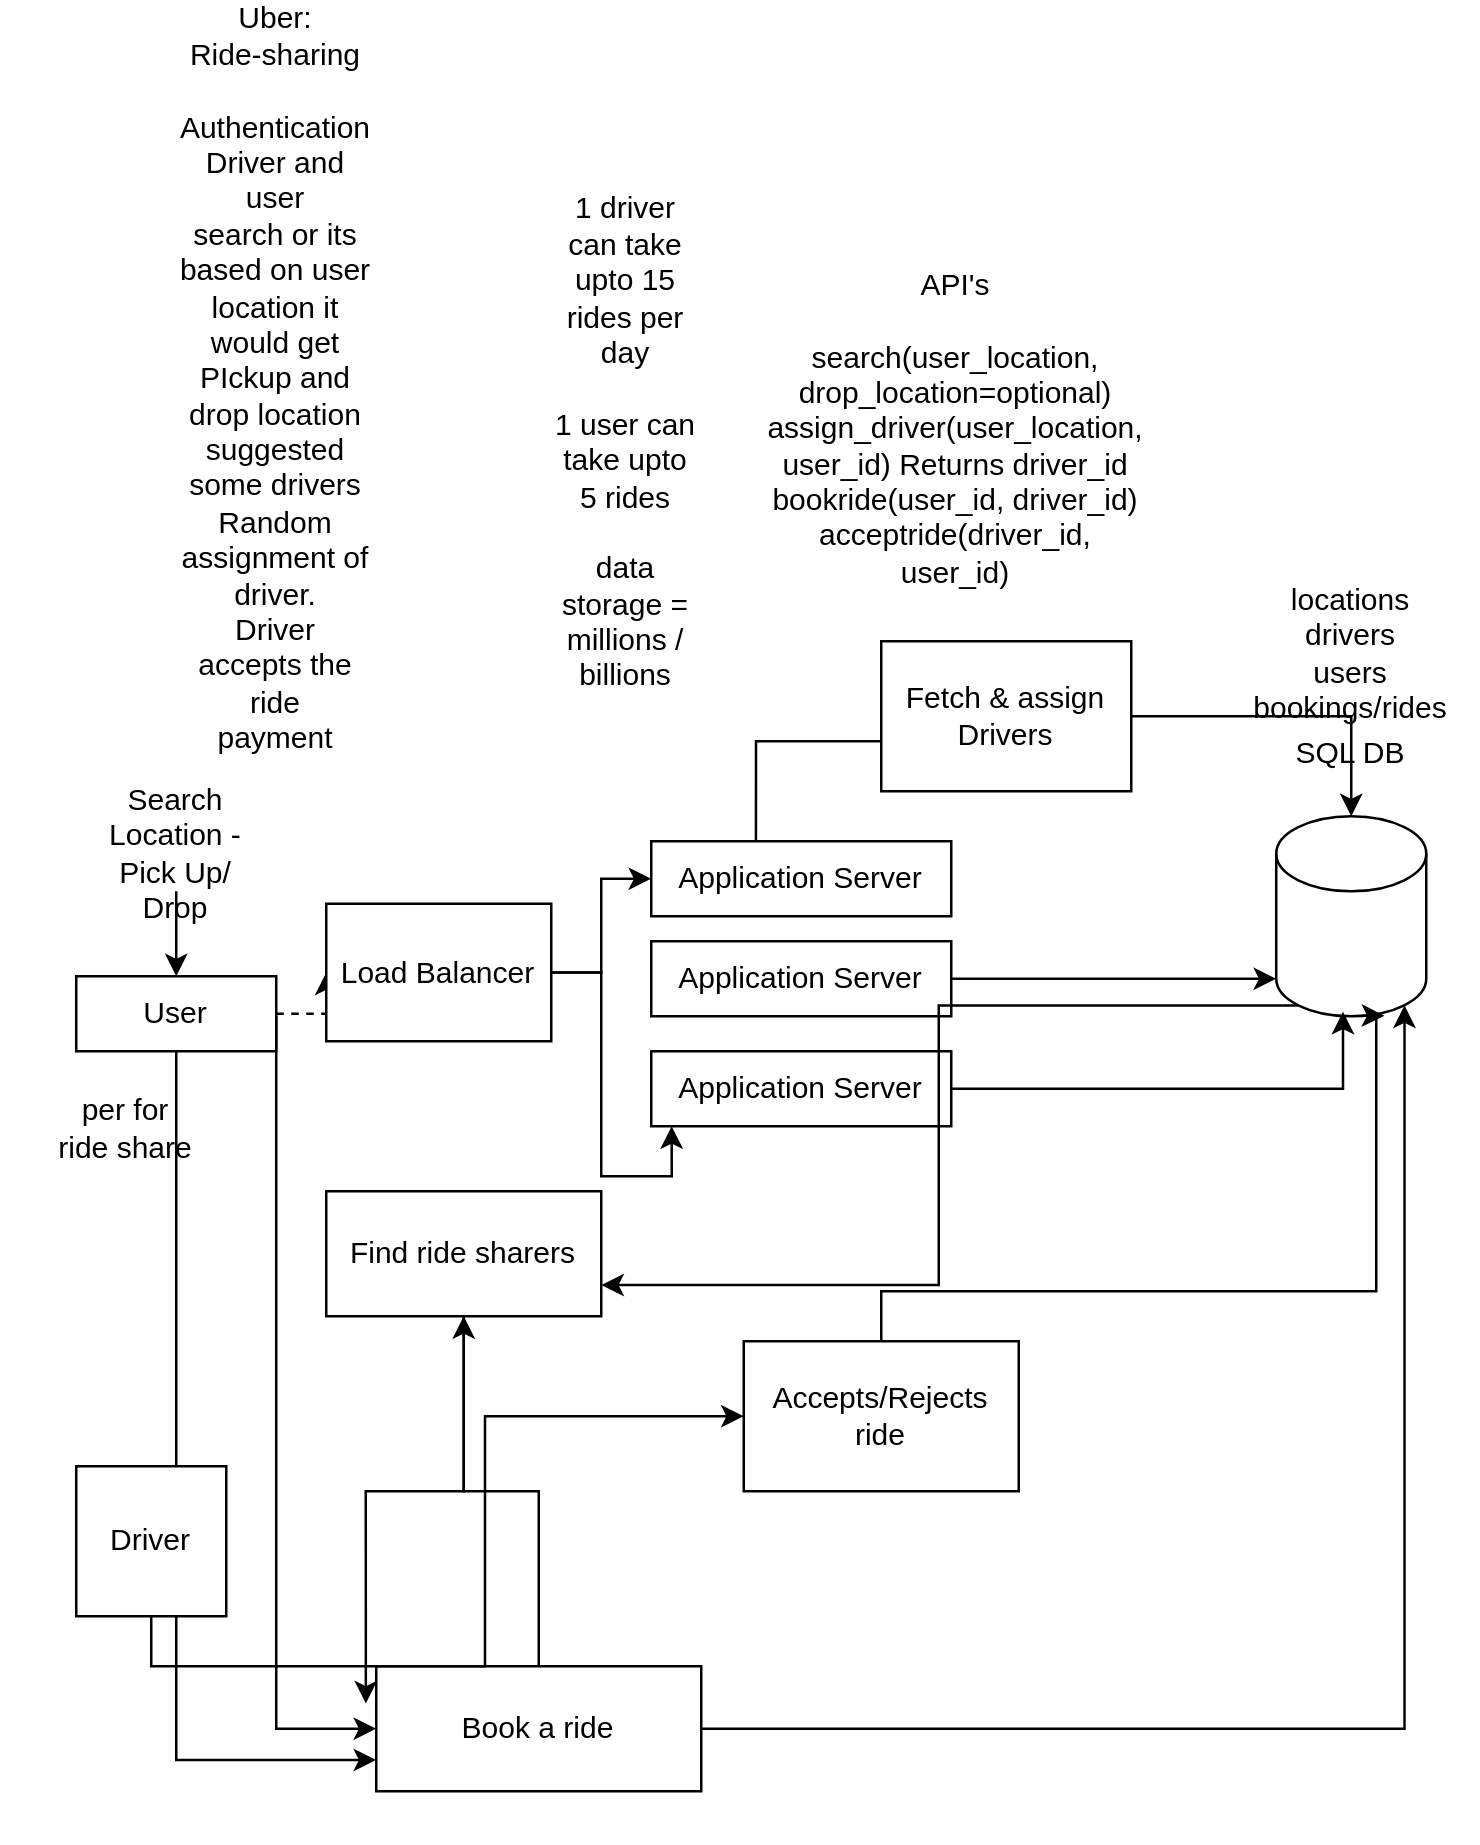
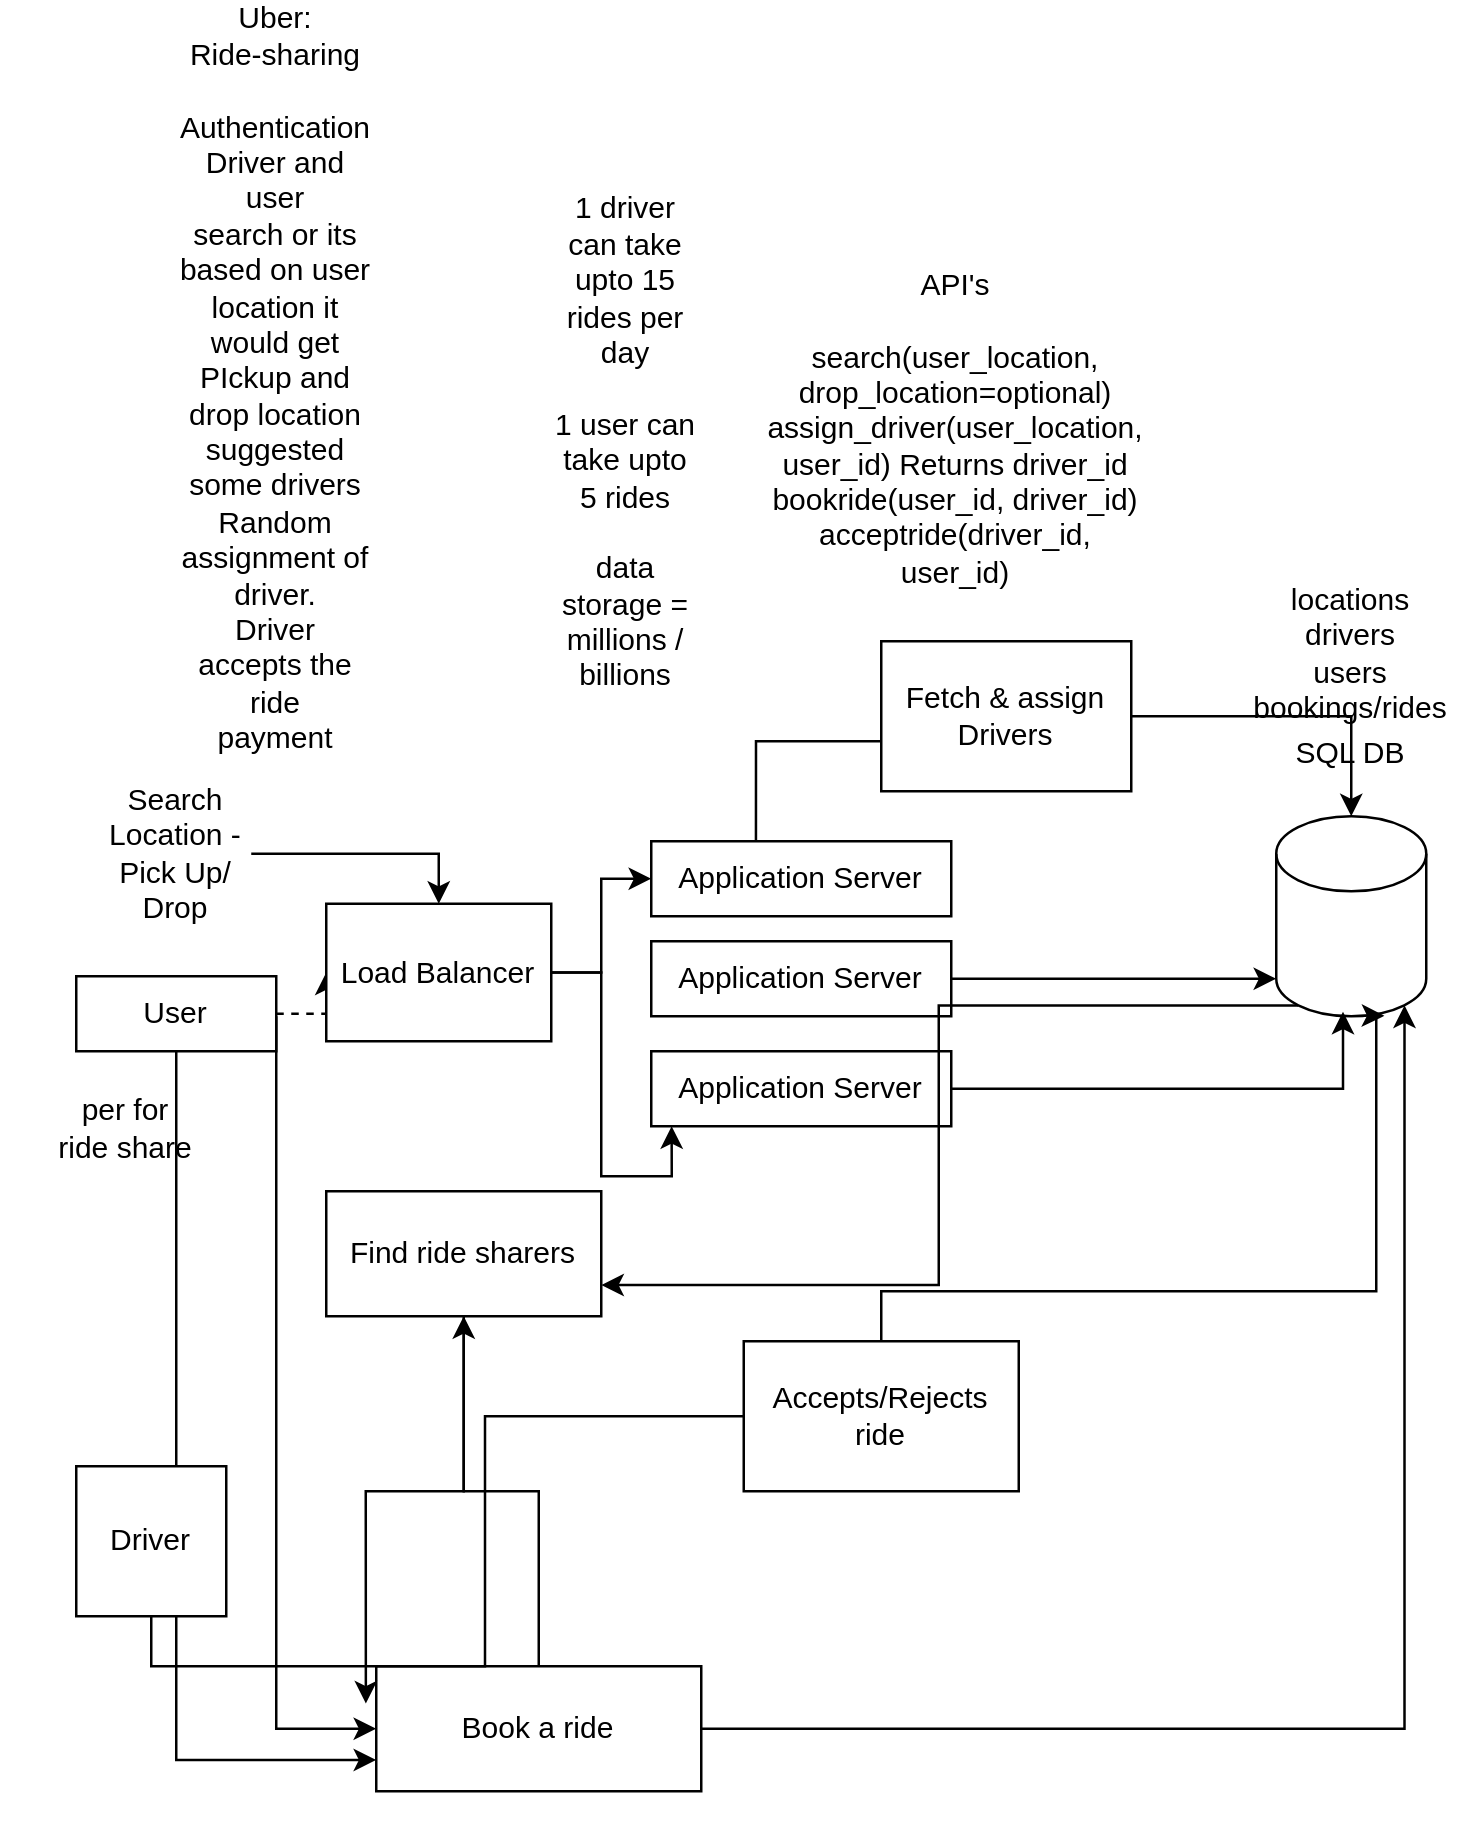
- <mxCell id="17" value="" style="edgeStyle=orthogonalEdgeStyle;rounded=0;orthogonalLoop=1;jettySize=auto;html=1;" edge="1" parent="1" source="18" target="10"><mxGeometry relative="1" as="geometry" /></mxCell>
+ <mxCell id="17" value="" style="edgeStyle=orthogonalEdgeStyle;rounded=0;orthogonalLoop=1;jettySize=auto;html=1;" edge="1" parent="1" source="18" target="15"><mxGeometry relative="1" as="geometry" /></mxCell>
- <mxCell id="30" style="edgeStyle=orthogonalEdgeStyle;rounded=0;orthogonalLoop=1;jettySize=auto;html=1;exitX=0.5;exitY=1;exitDx=0;exitDy=0;" edge="1" parent="1" source="31" target="32"><mxGeometry relative="1" as="geometry" /></mxCell>
+ <mxCell id="30" style="edgeStyle=orthogonalEdgeStyle;rounded=0;orthogonalLoop=1;jettySize=auto;html=1;exitX=0.5;exitY=1;exitDx=0;exitDy=0;endArrow=none;" edge="1" parent="1" source="31" target="32"><mxGeometry relative="1" as="geometry" /></mxCell>
